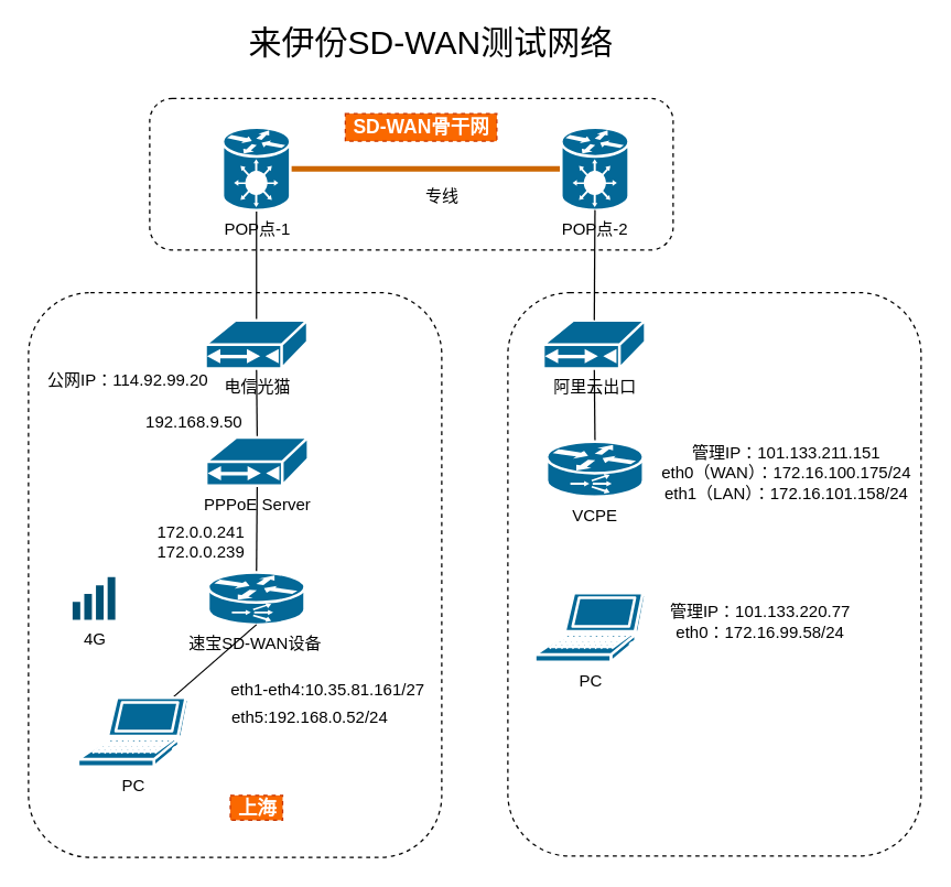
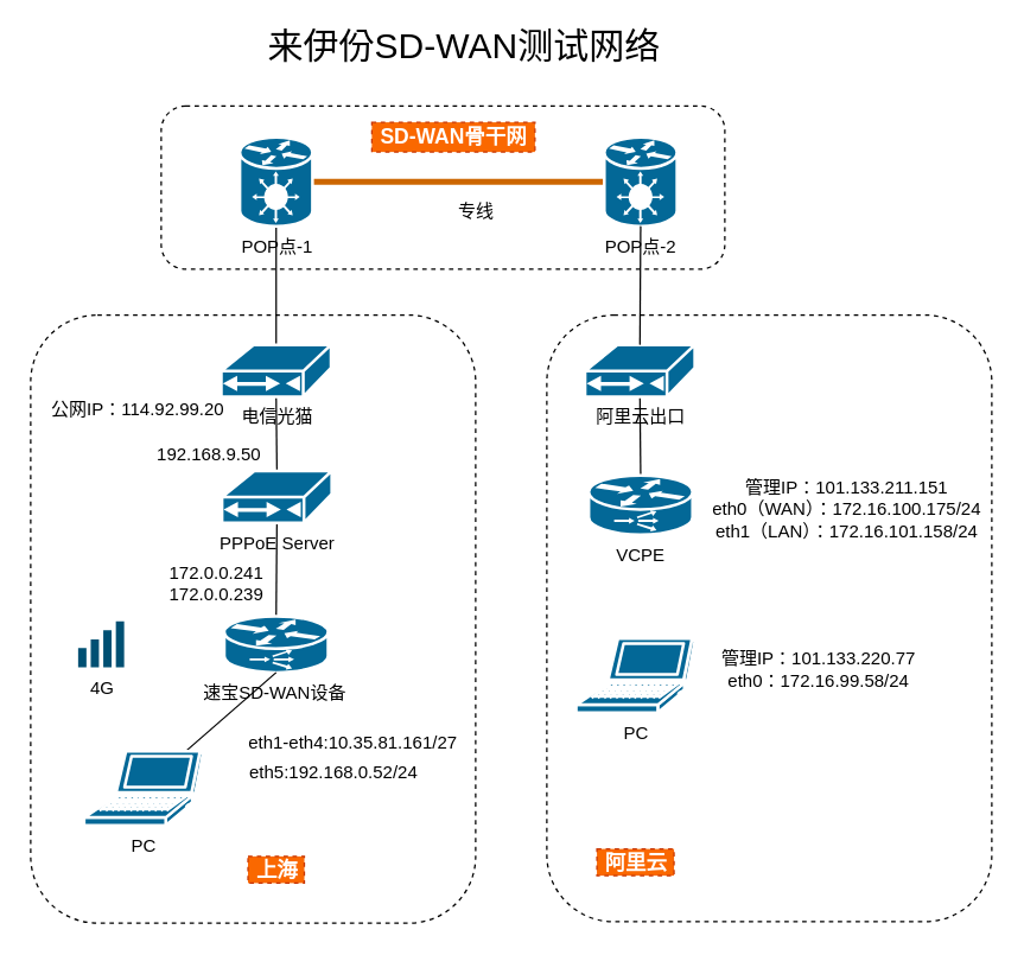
+ <mxCell id="24" value="&lt;span style=&quot;font-size: 14px&quot;&gt;阿里云&lt;/span&gt;" style="text;html=1;resizable=0;autosize=1;align=center;verticalAlign=middle;points=[];fillColor=#fa6800;strokeColor=#C73500;rounded=0;dashed=1;fontColor=#ffffff;fontStyle=1" parent="1" vertex="1"><mxGeometry x="401.75" y="572" width="52" height="18" as="geometry" /></mxCell>
